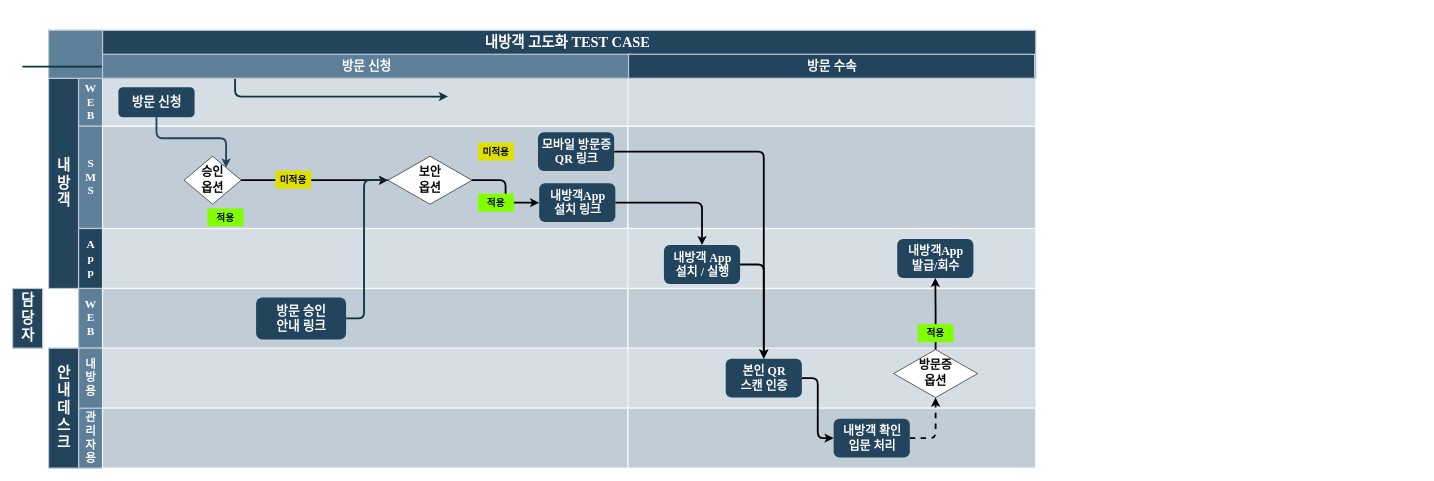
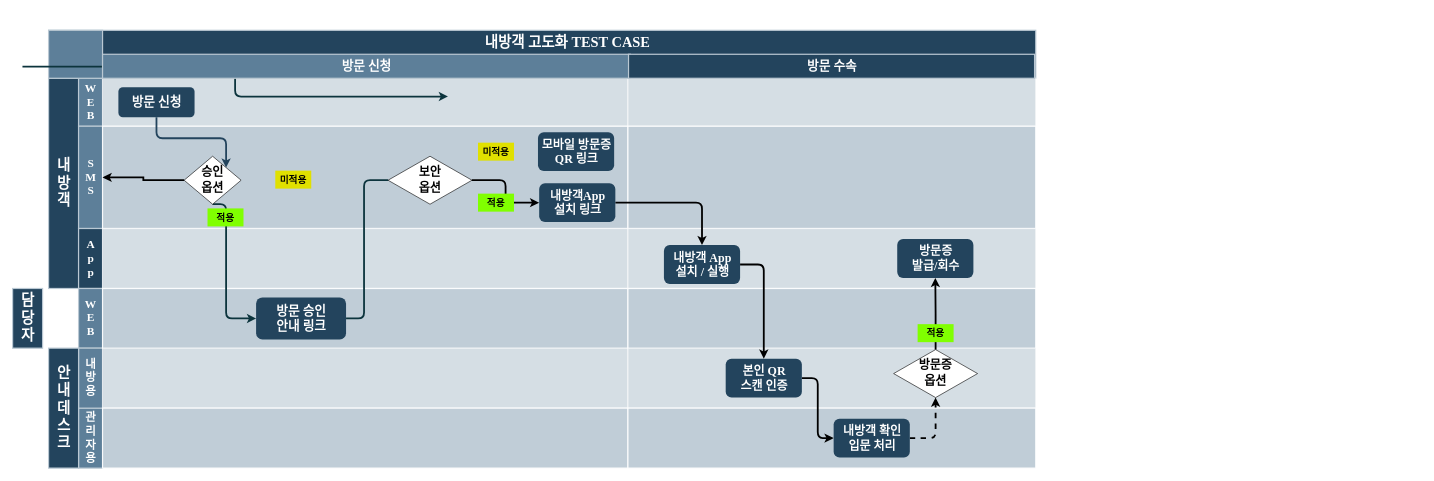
- <mxCell id="37" style="edgeStyle=orthogonalEdgeStyle;rounded=1;orthogonalLoop=1;jettySize=auto;html=1;entryX=0.5;entryY=0;entryDx=0;entryDy=0;strokeWidth=3;curved=0;" edge="1" parent="1" source="38" target="48"><mxGeometry relative="1" as="geometry" /></mxCell>
- <mxCell id="33" style="edgeStyle=orthogonalEdgeStyle;rounded=0;orthogonalLoop=1;jettySize=auto;html=1;strokeWidth=3;" edge="1" parent="1" source="34" target="40"><mxGeometry relative="1" as="geometry" /></mxCell>
+ <mxCell id="33" style="edgeStyle=orthogonalEdgeStyle;rounded=0;orthogonalLoop=1;jettySize=auto;html=1;strokeWidth=3;" edge="1" parent="1" source="34" target="6"><mxGeometry relative="1" as="geometry" /></mxCell>
- <mxCell id="52" value="내방객App&lt;div&gt;발급/회수&lt;/div&gt;" style="rounded=1;fillColor=#23445D;strokeColor=none;strokeWidth=2;fontFamily=Noto Sans Korean;html=1;gradientColor=none;fontColor=#FFFFFF;verticalAlign=middle;fontSize=20;fontStyle=1;fontSource=https%3A%2F%2Ffonts.googleapis.com%2Fcss%3Ffamily%3DNoto%2BSans%2BKorean;" vertex="1" parent="1"><mxGeometry x="1495" y="398.12" width="127" height="64.75" as="geometry" /></mxCell>
+ <mxCell id="52" value="방문증&lt;div&gt;발급/회수&lt;/div&gt;" style="rounded=1;fillColor=#23445D;strokeColor=none;strokeWidth=2;fontFamily=Noto Sans Korean;html=1;gradientColor=none;fontColor=#FFFFFF;verticalAlign=middle;fontSize=20;fontStyle=1;fontSource=https%3A%2F%2Ffonts.googleapis.com%2Fcss%3Ffamily%3DNoto%2BSans%2BKorean;" vertex="1" parent="1"><mxGeometry x="1495" y="398.12" width="127" height="64.75" as="geometry" /></mxCell>
+ <mxCell id="27" value="" style="edgeStyle=elbowEdgeStyle;elbow=horizontal;strokeWidth=3;strokeColor=#0C343D;fontFamily=Noto Sans Korean;html=1;fontColor=#FFFFFF;entryX=0;entryY=0.5;entryDx=0;entryDy=0;exitX=0.5;exitY=1;exitDx=0;exitDy=0;fontSource=https%3A%2F%2Ffonts.googleapis.com%2Fcss%3Ffamily%3DNoto%2BSans%2BKorean;" parent="1" source="34" target="32" edge="1"><mxGeometry x="6.449" y="830.5" width="131.973" height="100" as="geometry"><mxPoint x="-67.551" y="180.5" as="sourcePoint" /><mxPoint x="386" y="630" as="targetPoint" /><Array as="points"><mxPoint x="376" y="500" /></Array></mxGeometry></mxCell>
